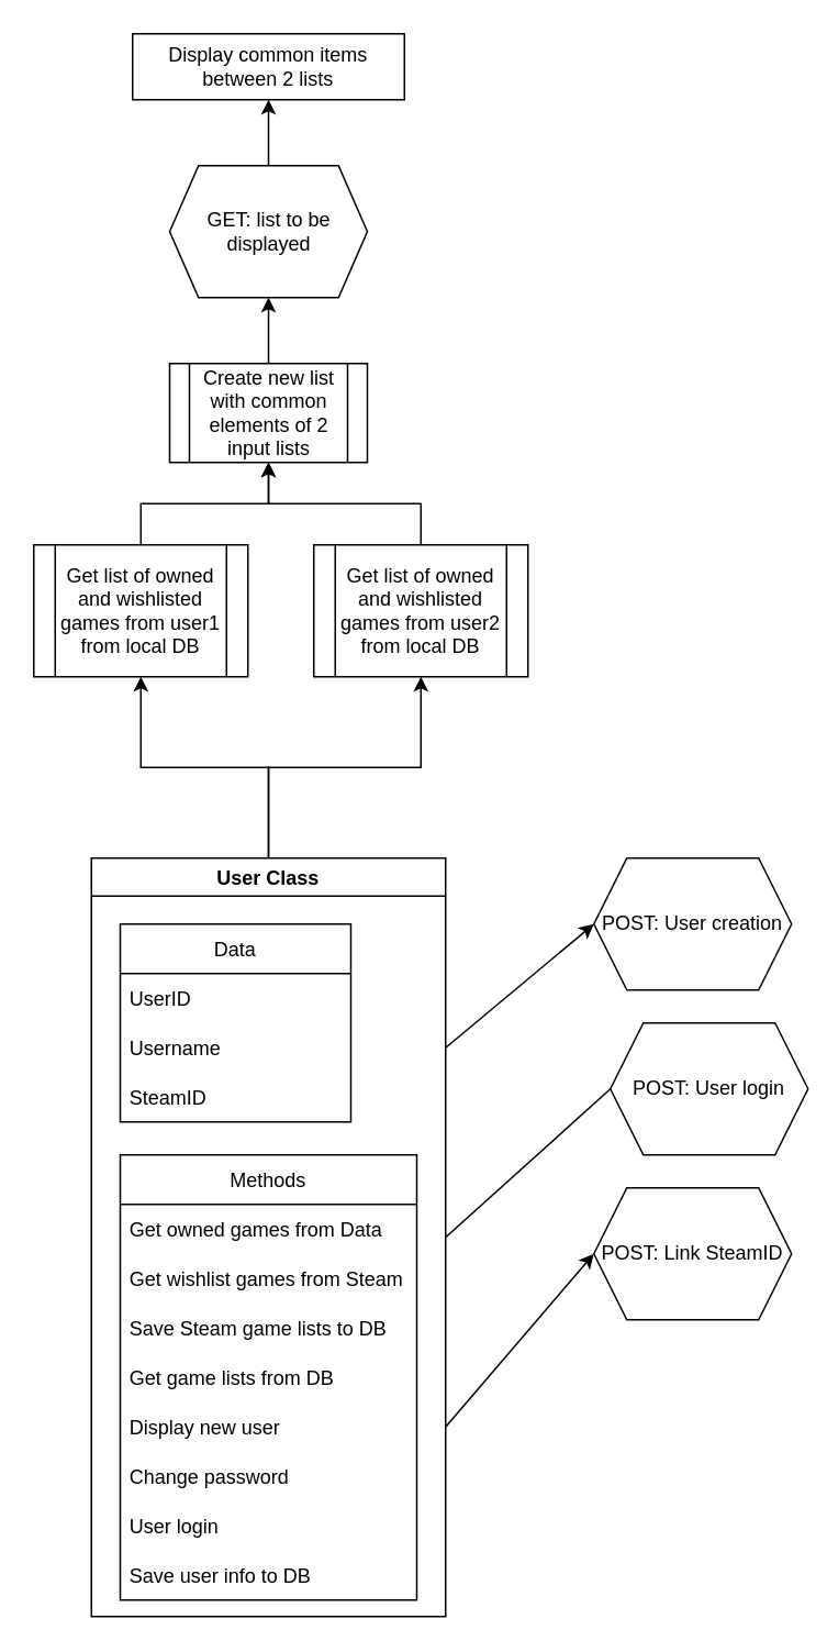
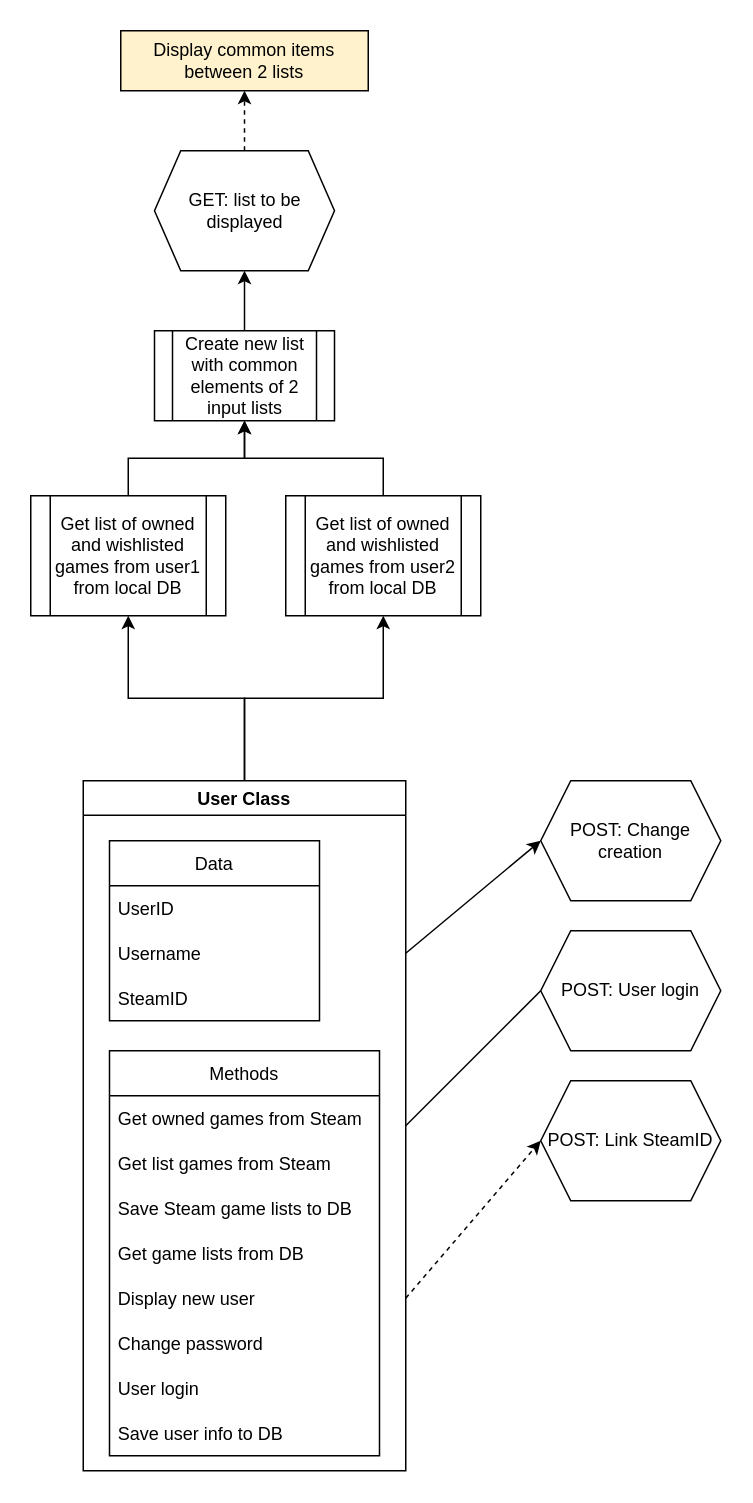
- <mxCell id="2" value="Display common items between 2 lists" style="rounded=0;whiteSpace=wrap;html=1;" parent="1" vertex="1"><mxGeometry x="80" y="20" width="165" height="40" as="geometry" /></mxCell>
+ <mxCell id="2" value="Display common items between 2 lists" style="rounded=0;whiteSpace=wrap;html=1;fillColor=#fff2cc;" parent="1" vertex="1"><mxGeometry x="80" y="20" width="165" height="40" as="geometry" /></mxCell>
- <mxCell id="4" value="" style="endArrow=classic;html=1;rounded=0;exitX=0.5;exitY=0;exitDx=0;exitDy=0;" parent="1" source="3" target="2" edge="1"><mxGeometry width="50" height="50" relative="1" as="geometry"><mxPoint x="150" y="320" as="sourcePoint" /><mxPoint x="200" y="270" as="targetPoint" /></mxGeometry></mxCell>
+ <mxCell id="4" value="" style="endArrow=classic;html=1;rounded=0;exitX=0.5;exitY=0;exitDx=0;exitDy=0;dashed=1;" parent="1" source="3" target="2" edge="1"><mxGeometry width="50" height="50" relative="1" as="geometry"><mxPoint x="150" y="320" as="sourcePoint" /><mxPoint x="200" y="270" as="targetPoint" /></mxGeometry></mxCell>
- <mxCell id="30" value="POST: User creation" style="shape=hexagon;perimeter=hexagonPerimeter2;whiteSpace=wrap;html=1;fixedSize=1;" parent="1" vertex="1"><mxGeometry x="360" y="520" width="120" height="80" as="geometry" /></mxCell>
+ <mxCell id="30" value="POST: Change creation" style="shape=hexagon;perimeter=hexagonPerimeter2;whiteSpace=wrap;html=1;fixedSize=1;" parent="1" vertex="1"><mxGeometry x="360" y="520" width="120" height="80" as="geometry" /></mxCell>
- <mxCell id="31" value="POST: User login" style="shape=hexagon;perimeter=hexagonPerimeter2;whiteSpace=wrap;html=1;fixedSize=1;" parent="1" vertex="1"><mxGeometry x="370" y="620" width="120" height="80" as="geometry" /></mxCell>
+ <mxCell id="31" value="POST: User login" style="shape=hexagon;perimeter=hexagonPerimeter2;whiteSpace=wrap;html=1;fixedSize=1;" parent="1" vertex="1"><mxGeometry x="360" y="620" width="120" height="80" as="geometry" /></mxCell>
- <mxCell id="21" value="Get owned games from Data" style="text;strokeColor=none;fillColor=none;align=left;verticalAlign=middle;spacingLeft=4;spacingRight=4;overflow=hidden;points=[[0,0.5],[1,0.5]];portConstraint=eastwest;rotatable=0;" parent="20" vertex="1"><mxGeometry y="30" width="180" height="30" as="geometry" /></mxCell>
+ <mxCell id="21" value="Get owned games from Steam" style="text;strokeColor=none;fillColor=none;align=left;verticalAlign=middle;spacingLeft=4;spacingRight=4;overflow=hidden;points=[[0,0.5],[1,0.5]];portConstraint=eastwest;rotatable=0;" parent="20" vertex="1"><mxGeometry y="30" width="180" height="30" as="geometry" /></mxCell>
- <mxCell id="22" value="Get wishlist games from Steam" style="text;strokeColor=none;fillColor=none;align=left;verticalAlign=middle;spacingLeft=4;spacingRight=4;overflow=hidden;points=[[0,0.5],[1,0.5]];portConstraint=eastwest;rotatable=0;" parent="20" vertex="1"><mxGeometry y="60" width="180" height="30" as="geometry" /></mxCell>
+ <mxCell id="22" value="Get list games from Steam" style="text;strokeColor=none;fillColor=none;align=left;verticalAlign=middle;spacingLeft=4;spacingRight=4;overflow=hidden;points=[[0,0.5],[1,0.5]];portConstraint=eastwest;rotatable=0;" parent="20" vertex="1"><mxGeometry y="60" width="180" height="30" as="geometry" /></mxCell>
- <mxCell id="14" style="edgeStyle=none;html=1;exitX=1;exitY=0.75;exitDx=0;exitDy=0;entryX=0;entryY=0.5;entryDx=0;entryDy=0;" edge="1" parent="1" source="15" target="32"><mxGeometry relative="1" as="geometry" /></mxCell>
+ <mxCell id="14" style="edgeStyle=none;html=1;exitX=1;exitY=0.75;exitDx=0;exitDy=0;entryX=0;entryY=0.5;entryDx=0;entryDy=0;dashed=1;" edge="1" parent="1" source="15" target="32"><mxGeometry relative="1" as="geometry" /></mxCell>
